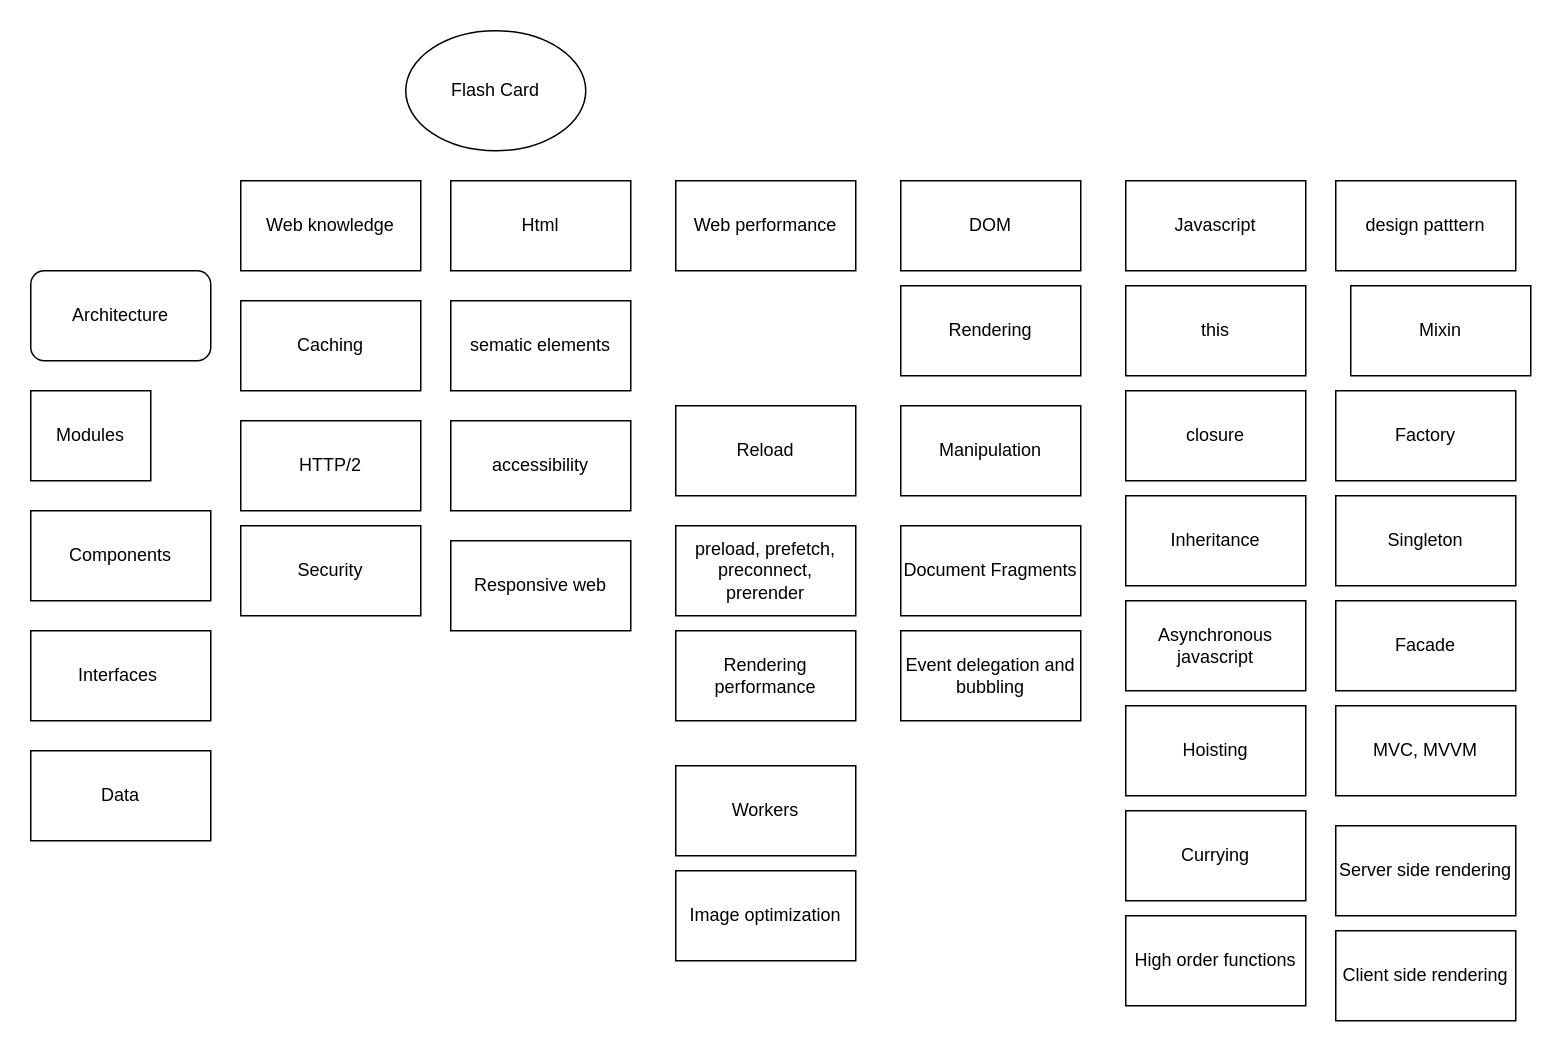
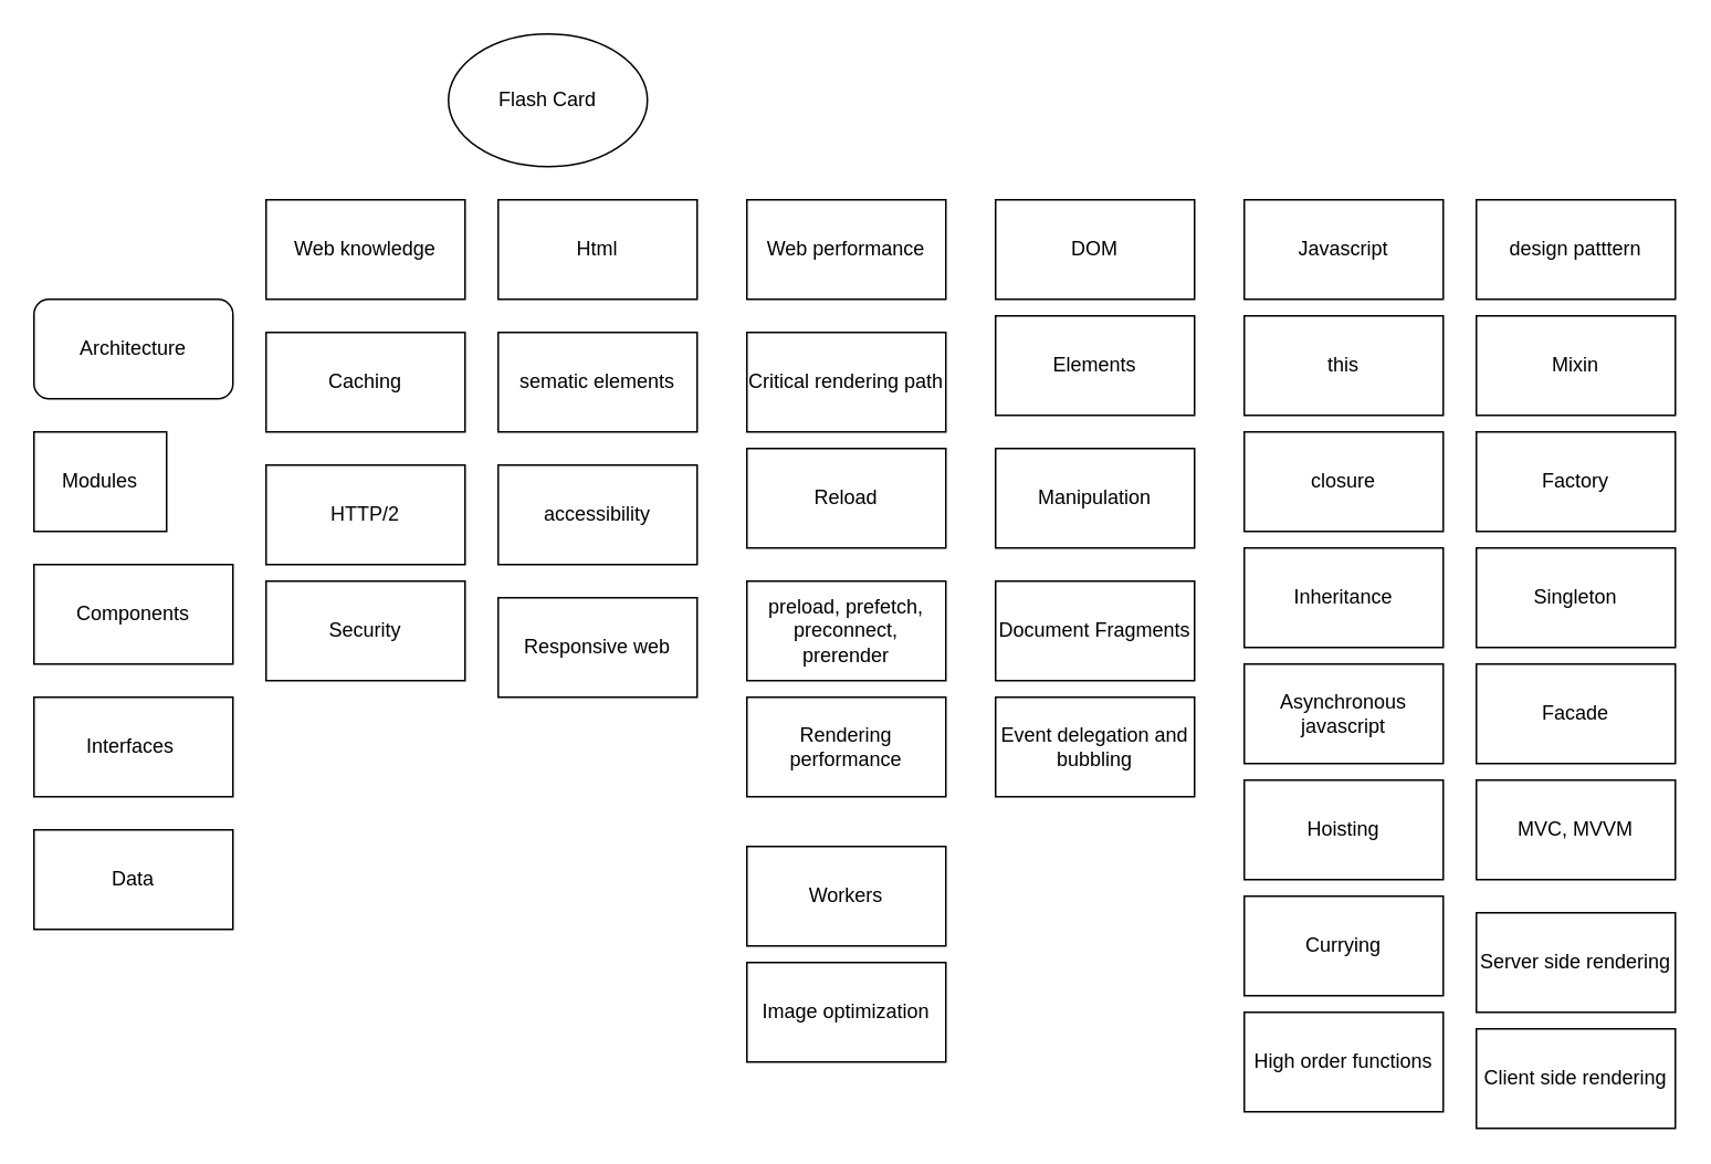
- <mxCell id="20" value="Rendering" style="rounded=0;whiteSpace=wrap;html=1;" parent="1" vertex="1"><mxGeometry x="600" y="190" width="120" height="60" as="geometry" /></mxCell>
+ <mxCell id="20" value="Elements" style="rounded=0;whiteSpace=wrap;html=1;" parent="1" vertex="1"><mxGeometry x="600" y="190" width="120" height="60" as="geometry" /></mxCell>
- <mxCell id="37" value="Mixin" style="rounded=0;whiteSpace=wrap;html=1;" parent="1" vertex="1"><mxGeometry x="900" y="190" width="120" height="60" as="geometry" /></mxCell>
+ <mxCell id="37" value="Mixin" style="rounded=0;whiteSpace=wrap;html=1;" parent="1" vertex="1"><mxGeometry x="890" y="190" width="120" height="60" as="geometry" /></mxCell>
+ <mxCell id="13" value="Critical rendering path" style="rounded=0;whiteSpace=wrap;html=1;" parent="1" vertex="1"><mxGeometry x="450" y="200" width="120" height="60" as="geometry" /></mxCell>
